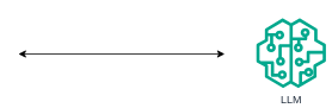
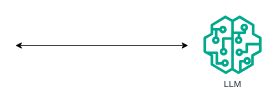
- <mxCell id="2" value="LLM" style="sketch=0;outlineConnect=0;fontColor=#232F3E;gradientColor=none;fillColor=#01A88D;strokeColor=none;dashed=0;verticalLabelPosition=bottom;verticalAlign=top;align=center;html=1;fontSize=12;fontStyle=0;aspect=fixed;pointerEvents=1;shape=mxgraph.aws4.sagemaker_model;" vertex="1" parent="1"><mxGeometry x="285" y="20" width="78" height="78" as="geometry" /></mxCell>
+ <mxCell id="2" value="LLM" style="sketch=0;outlineConnect=0;fontColor=#232F3E;gradientColor=none;fillColor=#01A88D;strokeColor=none;dashed=0;verticalLabelPosition=bottom;verticalAlign=top;align=center;html=1;fontSize=12;fontStyle=0;aspect=fixed;pointerEvents=1;shape=mxgraph.aws4.sagemaker_model;" vertex="1" parent="1"><mxGeometry x="270" y="20" width="78" height="78" as="geometry" /></mxCell>
